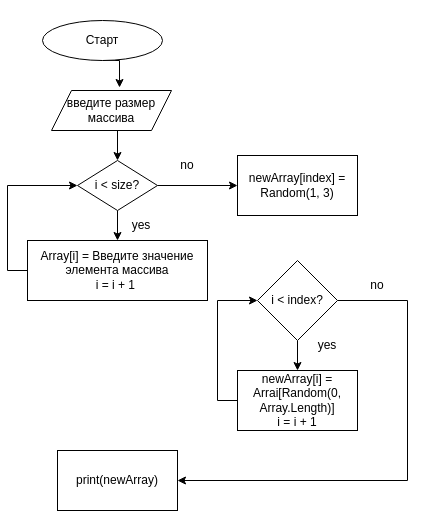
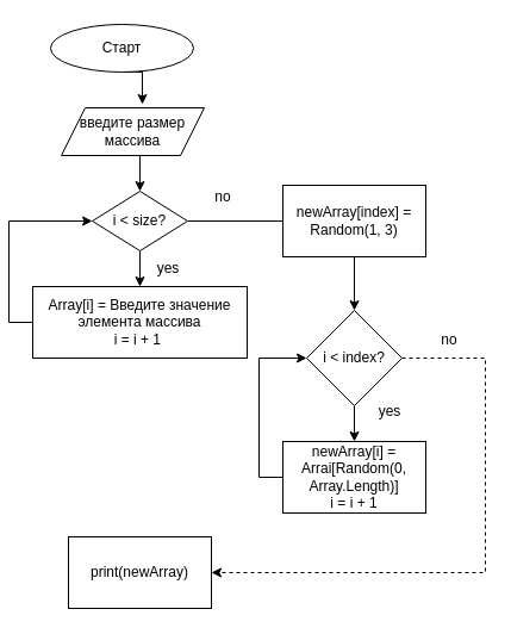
- <mxCell id="7" style="edgeStyle=orthogonalEdgeStyle;rounded=0;orthogonalLoop=1;jettySize=auto;html=1;exitX=1;exitY=0.5;exitDx=0;exitDy=0;entryX=0;entryY=0.5;entryDx=0;entryDy=0;" edge="1" parent="1" source="8" target="13"><mxGeometry relative="1" as="geometry" /></mxCell>
+ <mxCell id="7" style="edgeStyle=orthogonalEdgeStyle;rounded=0;orthogonalLoop=1;jettySize=auto;html=1;exitX=1;exitY=0.5;exitDx=0;exitDy=0;entryX=0;entryY=0.5;entryDx=0;entryDy=0;endArrow=none;" edge="1" parent="1" source="8" target="13"><mxGeometry relative="1" as="geometry" /></mxCell>
+ <mxCell id="12" style="edgeStyle=orthogonalEdgeStyle;rounded=0;orthogonalLoop=1;jettySize=auto;html=1;exitX=0.5;exitY=1;exitDx=0;exitDy=0;entryX=0.5;entryY=0;entryDx=0;entryDy=0;" edge="1" parent="1" source="13" target="20"><mxGeometry relative="1" as="geometry" /></mxCell>
- <mxCell id="19" style="edgeStyle=orthogonalEdgeStyle;rounded=0;orthogonalLoop=1;jettySize=auto;html=1;exitX=1;exitY=0.5;exitDx=0;exitDy=0;entryX=1;entryY=0.5;entryDx=0;entryDy=0;" edge="1" parent="1" source="20" target="17"><mxGeometry relative="1" as="geometry"><Array as="points"><mxPoint x="400" y="300" /><mxPoint x="400" y="480" /></Array></mxGeometry></mxCell>
+ <mxCell id="19" style="edgeStyle=orthogonalEdgeStyle;rounded=0;orthogonalLoop=1;jettySize=auto;html=1;exitX=1;exitY=0.5;exitDx=0;exitDy=0;entryX=1;entryY=0.5;entryDx=0;entryDy=0;dashed=1;" edge="1" parent="1" source="20" target="17"><mxGeometry relative="1" as="geometry"><Array as="points"><mxPoint x="400" y="300" /><mxPoint x="400" y="480" /></Array></mxGeometry></mxCell>
